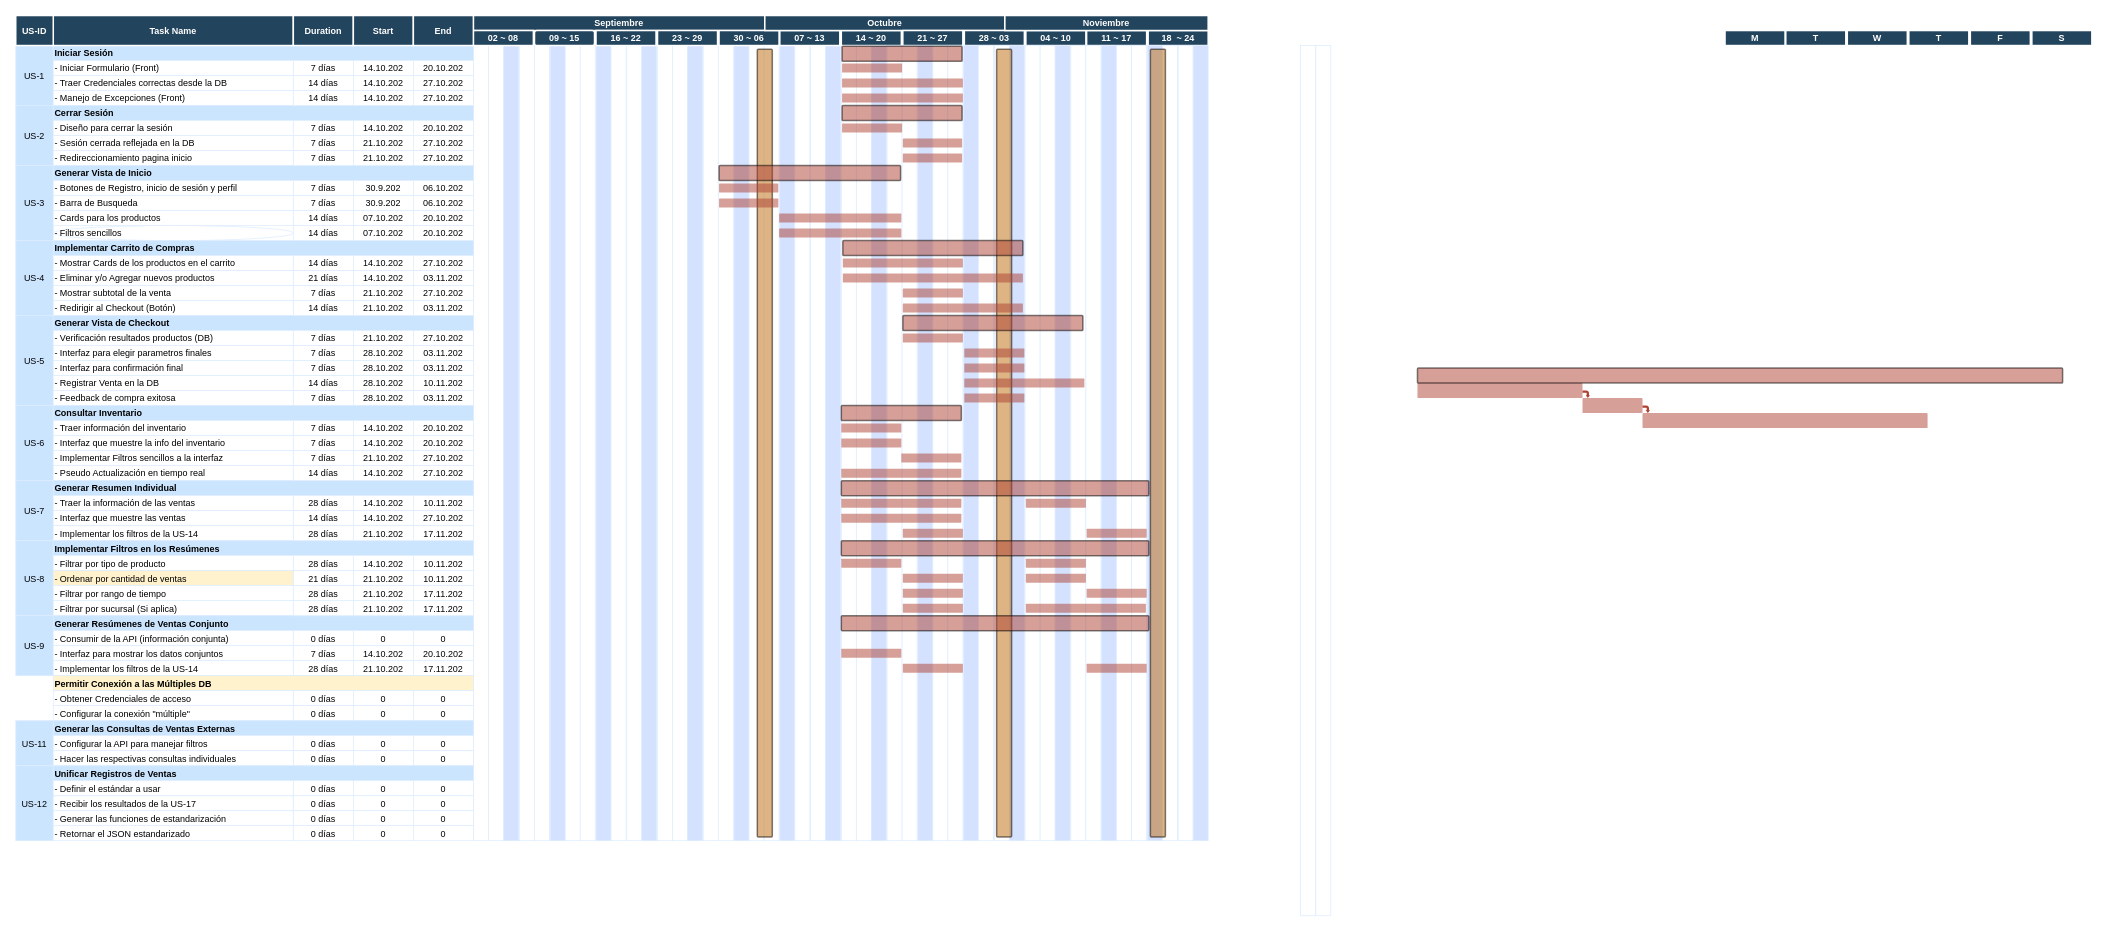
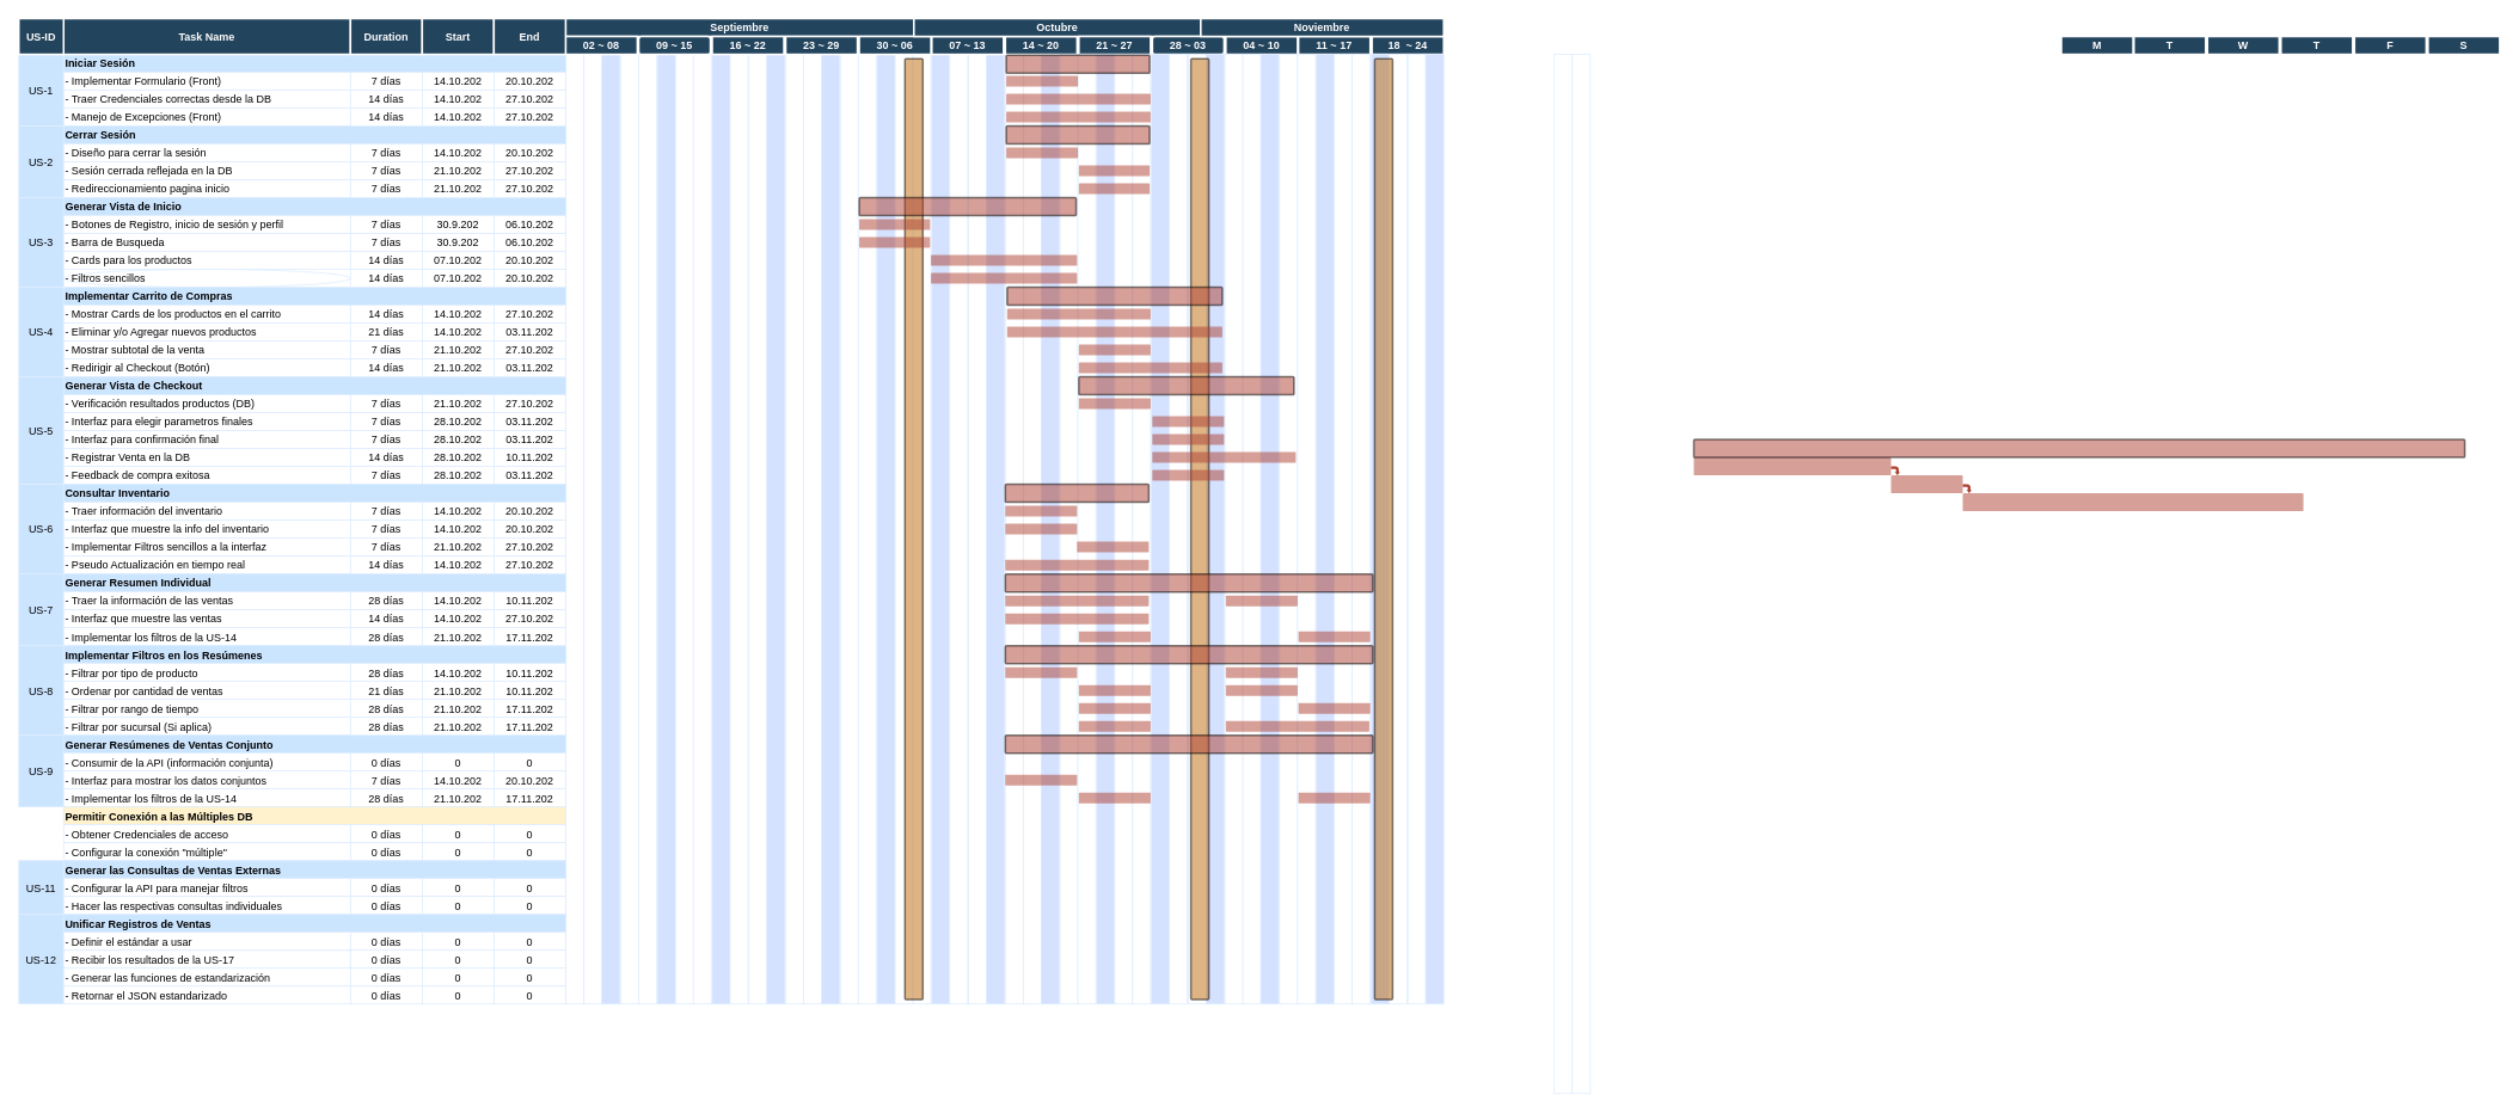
- <mxCell id="59" value="28 ~ 03" style="fillColor=#23445D;strokeColor=#FFFFFF;strokeWidth=2;fontColor=#FFFFFF;fontStyle=1" vertex="1" parent="1"><mxGeometry x="1285" y="40" width="80" height="20" as="geometry" /></mxCell>
+ <mxCell id="59" value="28 ~ 03" style="fillColor=#23445D;strokeColor=#FFFFFF;strokeWidth=2;fontColor=#FFFFFF;fontStyle=1;rounded=1;" vertex="1" parent="1"><mxGeometry x="1285" y="40" width="80" height="20" as="geometry" /></mxCell>
- <mxCell id="15" value="- Iniciar Formulario (Front)" style="align=left;strokeColor=#DEEDFF" vertex="1" parent="1"><mxGeometry x="70.5" y="80" width="320.0" height="20" as="geometry" /></mxCell>
+ <mxCell id="15" value="- Implementar Formulario (Front)" style="align=left;strokeColor=#DEEDFF" vertex="1" parent="1"><mxGeometry x="70.5" y="80" width="320.0" height="20" as="geometry" /></mxCell>
- <mxCell id="133" value="- Ordenar por cantidad de ventas" style="align=left;strokeColor=#DEEDFF;fillColor=#fff2cc;" vertex="1" parent="1"><mxGeometry x="70.5" y="760" width="320.0" height="20" as="geometry" /></mxCell>
+ <mxCell id="133" value="- Ordenar por cantidad de ventas" style="align=left;strokeColor=#DEEDFF" vertex="1" parent="1"><mxGeometry x="70.5" y="760" width="320.0" height="20" as="geometry" /></mxCell>
